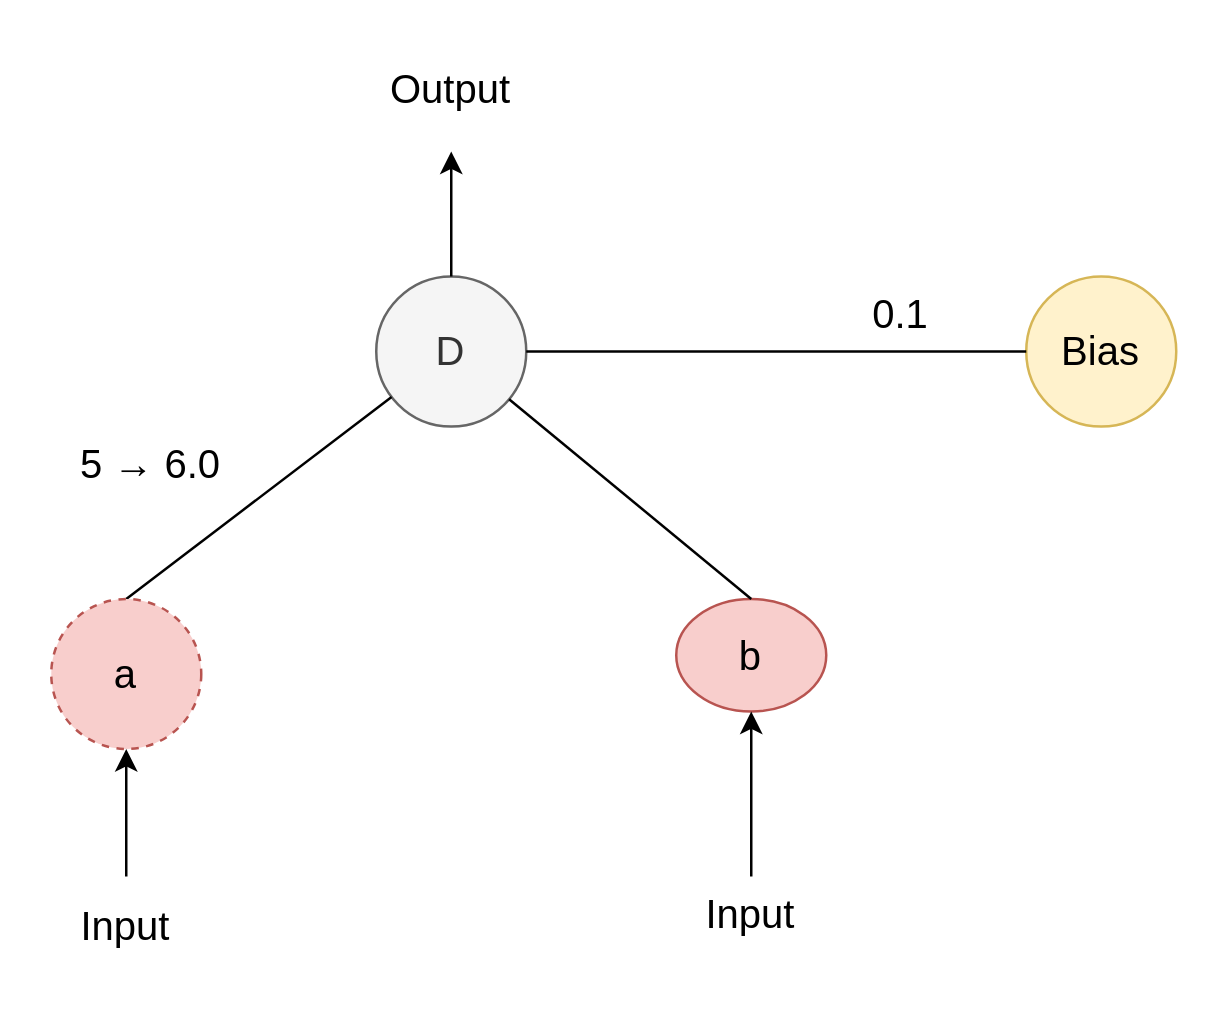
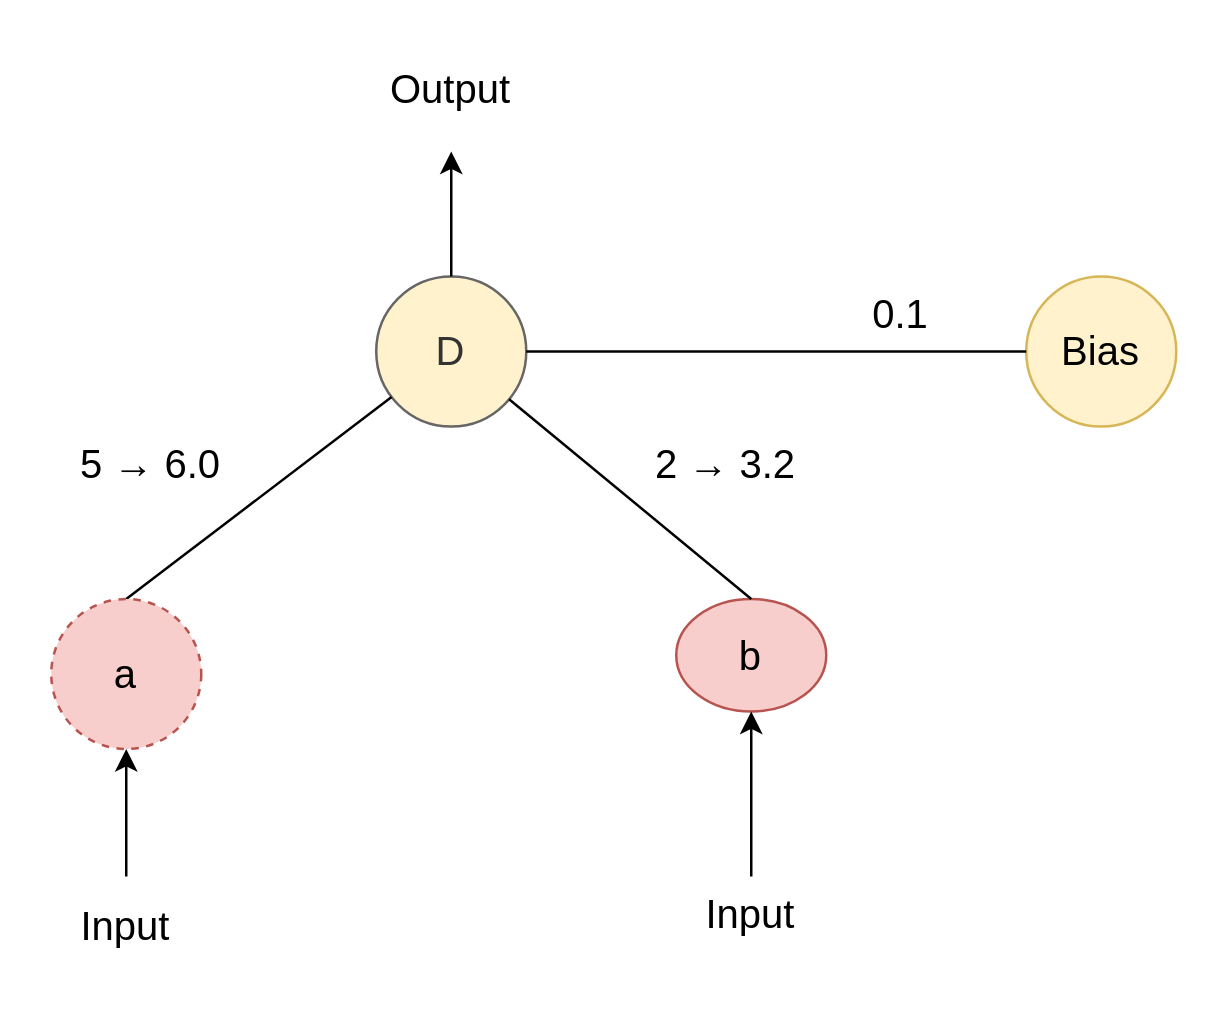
- <mxCell id="2" value="D" style="ellipse;whiteSpace=wrap;html=1;fontSize=16;fillColor=#f5f5f5;fontColor=#333333;strokeColor=#666666;" vertex="1" parent="1"><mxGeometry x="150" y="110" width="60" height="60" as="geometry" /></mxCell>
+ <mxCell id="2" value="D" style="ellipse;whiteSpace=wrap;html=1;fontSize=16;fillColor=#fff2cc;fontColor=#333333;strokeColor=#666666;" vertex="1" parent="1"><mxGeometry x="150" y="110" width="60" height="60" as="geometry" /></mxCell>
+ <mxCell id="12" value="2 → 3.2" style="text;html=1;align=center;verticalAlign=middle;whiteSpace=wrap;rounded=0;fontSize=16;" vertex="1" parent="1"><mxGeometry x="260" y="170" width="60" height="30" as="geometry" /></mxCell>
